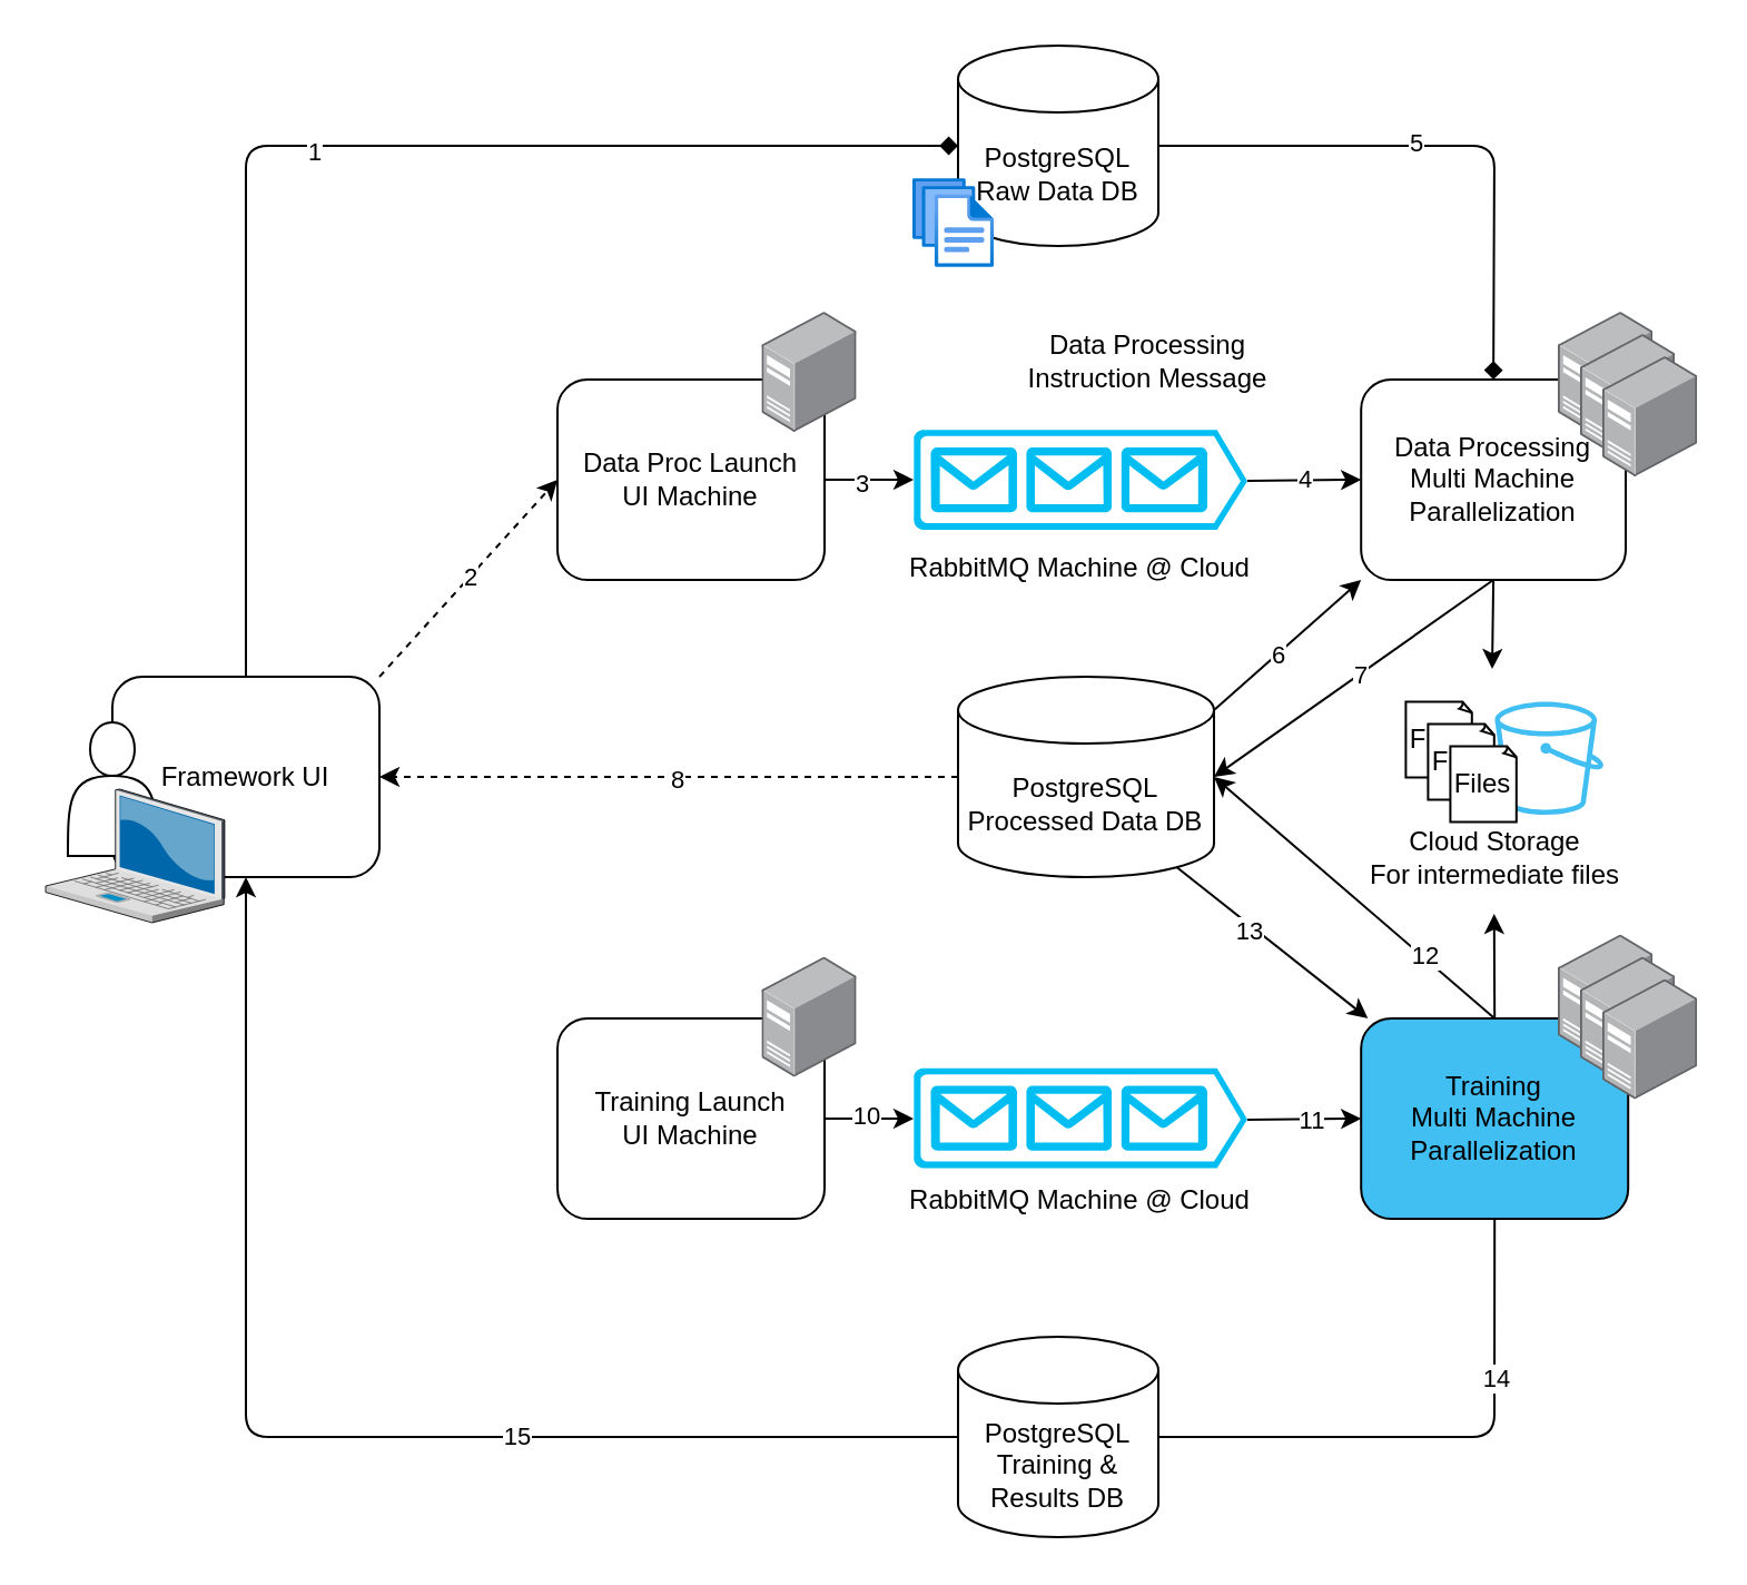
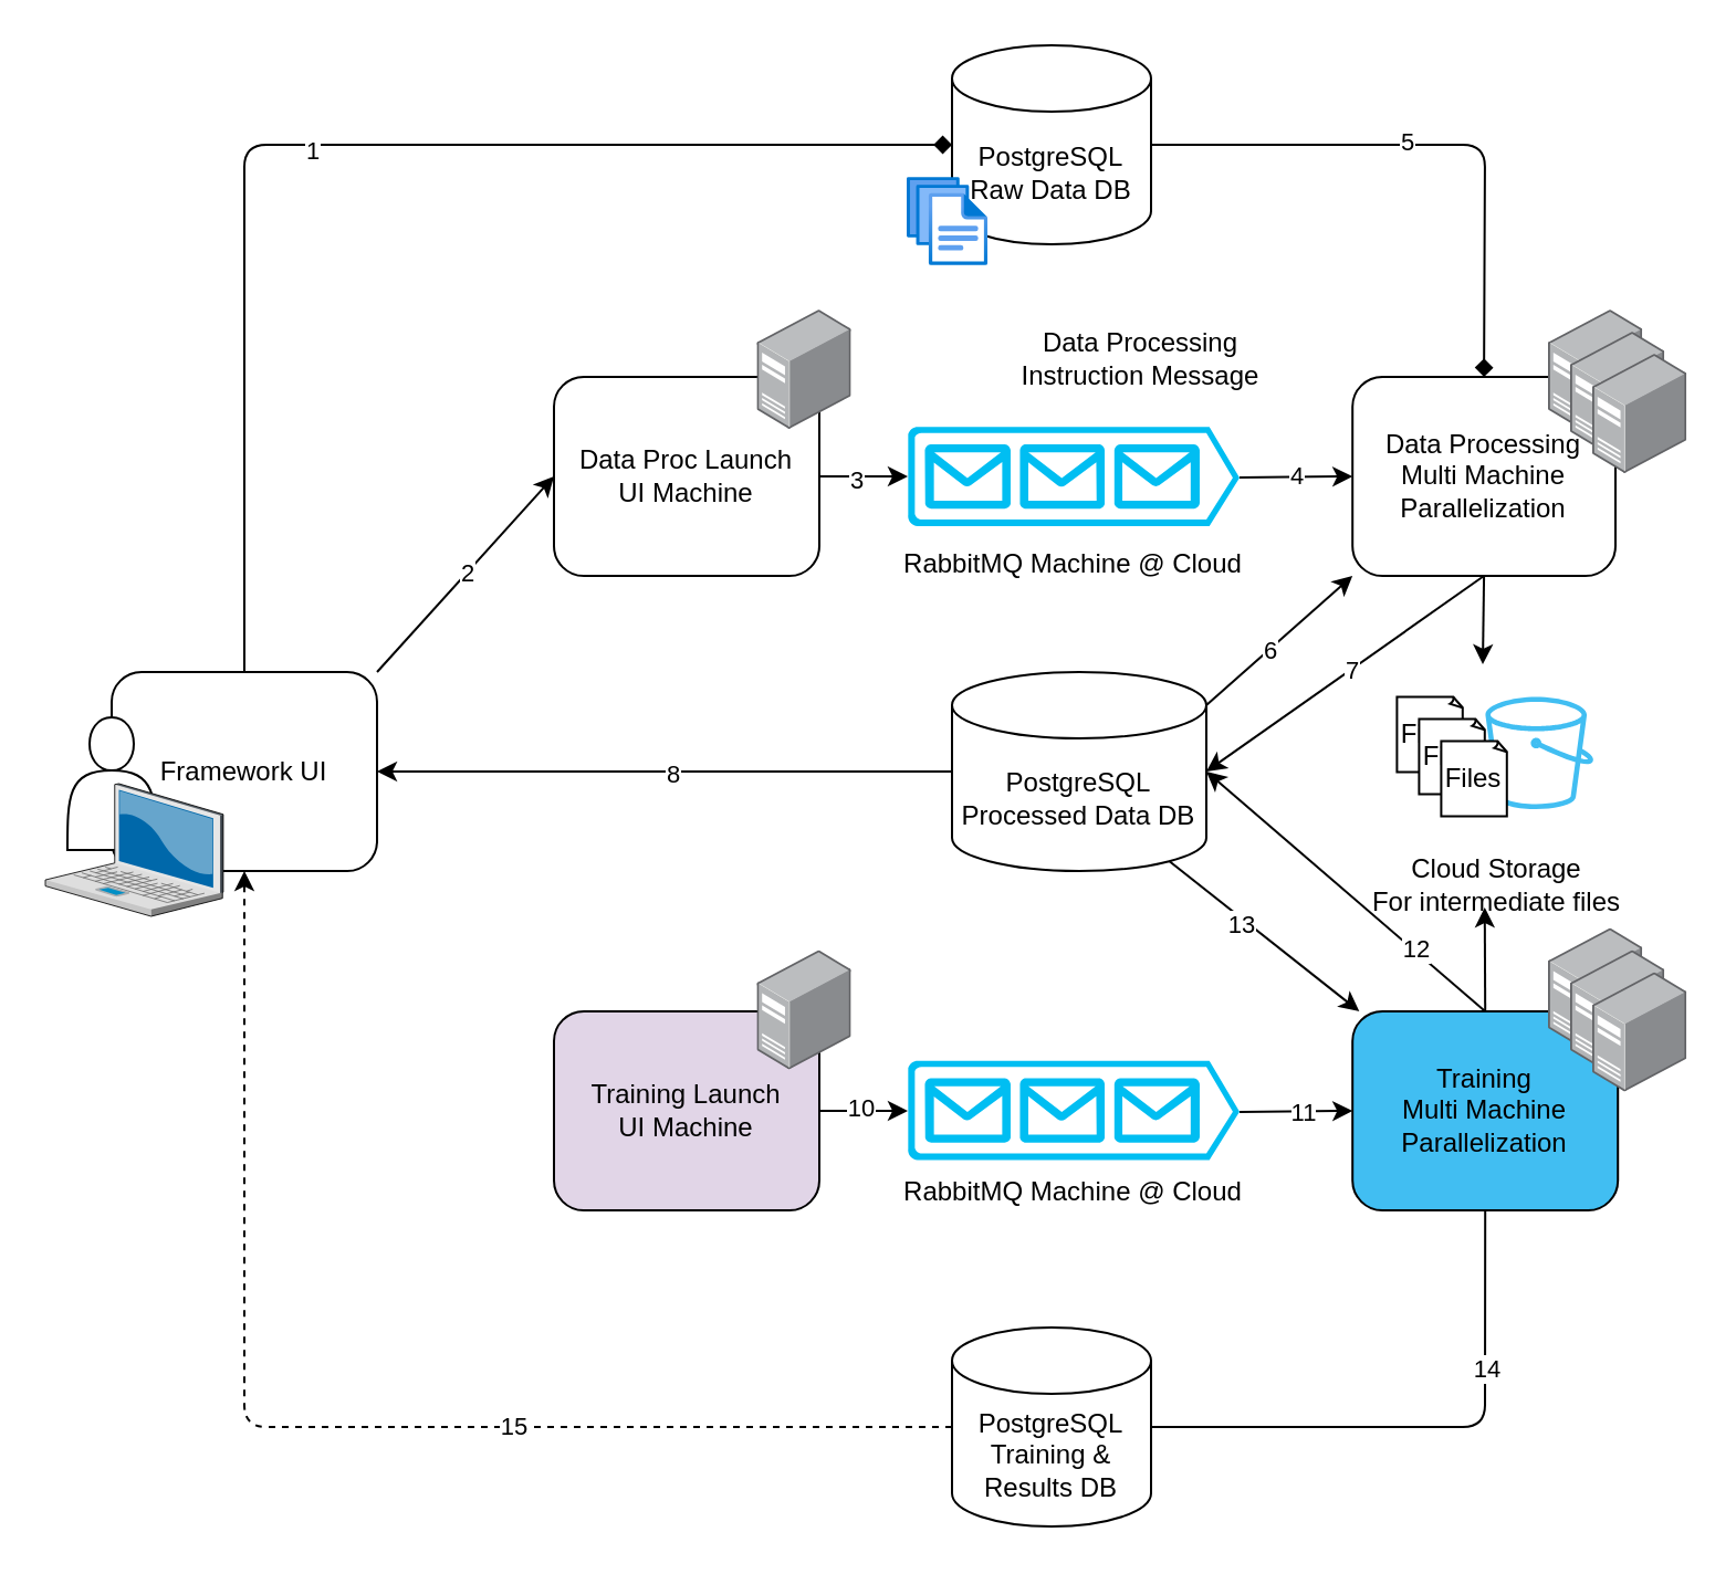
- <mxCell id="2" style="edgeStyle=none;html=1;exitX=1;exitY=0;exitDx=0;exitDy=0;entryX=0;entryY=0.5;entryDx=0;entryDy=0;dashed=1;" parent="1" source="6" target="9" edge="1"><mxGeometry relative="1" as="geometry" /></mxCell>
+ <mxCell id="2" style="edgeStyle=none;html=1;exitX=1;exitY=0;exitDx=0;exitDy=0;entryX=0;entryY=0.5;entryDx=0;entryDy=0;" parent="1" source="6" target="9" edge="1"><mxGeometry relative="1" as="geometry" /></mxCell>
- <mxCell id="10" style="edgeStyle=none;html=1;exitX=0;exitY=0.5;exitDx=0;exitDy=0;exitPerimeter=0;dashed=1;" parent="1" source="14" target="6" edge="1"><mxGeometry relative="1" as="geometry" /></mxCell>
+ <mxCell id="10" style="edgeStyle=none;html=1;exitX=0;exitY=0.5;exitDx=0;exitDy=0;exitPerimeter=0;" parent="1" source="14" target="6" edge="1"><mxGeometry relative="1" as="geometry" /></mxCell>
- <mxCell id="59" value="Cloud Storage&lt;br&gt;For intermediate files" style="text;html=1;strokeColor=none;fillColor=none;align=center;verticalAlign=middle;whiteSpace=wrap;rounded=0;" vertex="1" parent="1"><mxGeometry x="611.1" y="377.25" width="121.1" height="16" as="geometry" /></mxCell>
+ <mxCell id="59" value="Cloud Storage&lt;br&gt;For intermediate files" style="text;html=1;strokeColor=none;fillColor=none;align=center;verticalAlign=middle;whiteSpace=wrap;rounded=0;" vertex="1" parent="1"><mxGeometry x="616.1" y="392.25" width="121.1" height="16" as="geometry" /></mxCell>
- <mxCell id="29" value="Training Launch&lt;br&gt;UI Machine" style="rounded=1;whiteSpace=wrap;html=1;" parent="1" vertex="1"><mxGeometry x="250" y="457" width="120" height="90" as="geometry" /></mxCell>
+ <mxCell id="29" value="Training Launch&lt;br&gt;UI Machine" style="rounded=1;whiteSpace=wrap;html=1;fillColor=#e1d5e7;" parent="1" vertex="1"><mxGeometry x="250" y="457" width="120" height="90" as="geometry" /></mxCell>
- <mxCell id="41" style="edgeStyle=none;html=1;exitX=0;exitY=0.5;exitDx=0;exitDy=0;exitPerimeter=0;entryX=0.5;entryY=1;entryDx=0;entryDy=0;" parent="1" source="43" target="6" edge="1"><mxGeometry relative="1" as="geometry"><Array as="points"><mxPoint x="110" y="645" /></Array></mxGeometry></mxCell>
+ <mxCell id="41" style="edgeStyle=none;html=1;exitX=0;exitY=0.5;exitDx=0;exitDy=0;exitPerimeter=0;entryX=0.5;entryY=1;entryDx=0;entryDy=0;dashed=1;" parent="1" source="43" target="6" edge="1"><mxGeometry relative="1" as="geometry"><Array as="points"><mxPoint x="110" y="645" /></Array></mxGeometry></mxCell>
